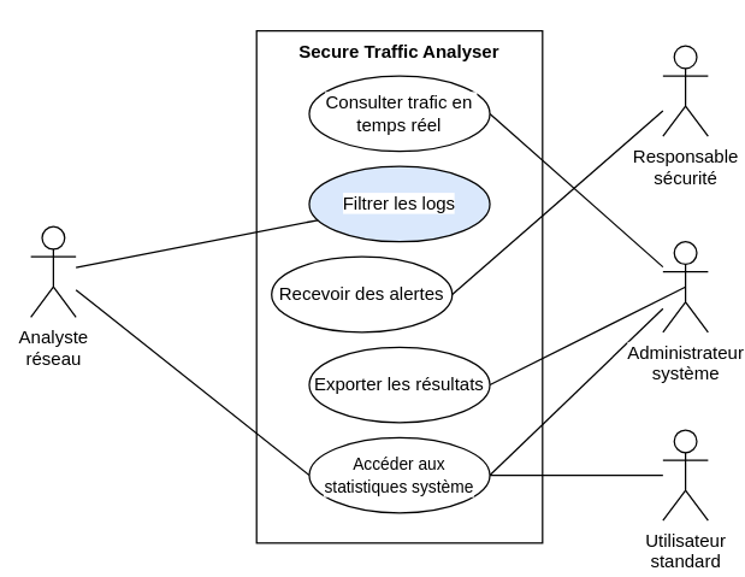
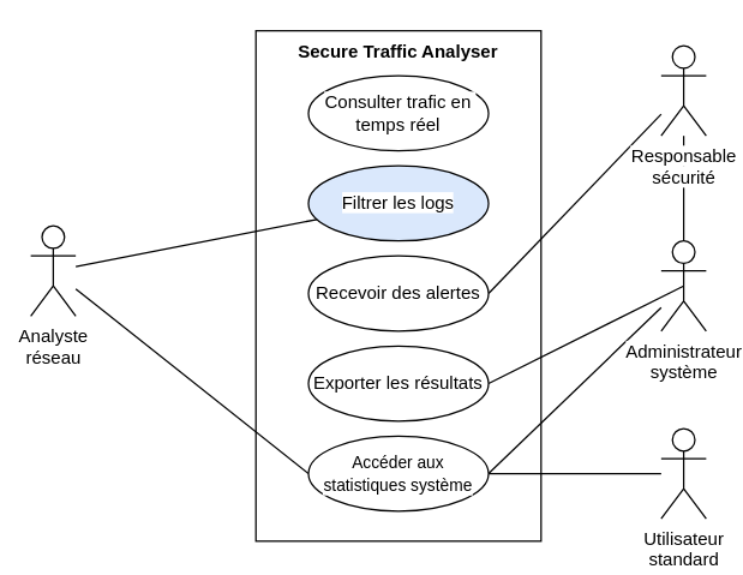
- <mxCell id="8" style="rounded=0;orthogonalLoop=1;jettySize=auto;html=1;entryX=1;entryY=0.5;entryDx=0;entryDy=0;endArrow=none;startFill=0;" edge="1" parent="1" source="9" target="14"><mxGeometry relative="1" as="geometry" /></mxCell>
+ <mxCell id="8" style="rounded=0;orthogonalLoop=1;jettySize=auto;html=1;endArrow=none;startFill=0;" edge="1" parent="1" source="9" target="11"><mxGeometry relative="1" as="geometry" /></mxCell>
- <mxCell id="18" value="&lt;span style=&quot;font-family: Aptos, Aptos_EmbeddedFont, Aptos_MSFontService, sans-serif; font-variant-ligatures: none; text-align: justify; white-space-collapse: preserve; background-color: rgb(255, 255, 255);&quot;&gt;&lt;font style=&quot;font-size: 12px;&quot;&gt;Recevoir des alertes&lt;/font&gt;&lt;/span&gt;" style="ellipse;whiteSpace=wrap;html=1;" vertex="1" parent="1"><mxGeometry x="180" y="170" width="120" height="50" as="geometry" /></mxCell>
+ <mxCell id="18" value="&lt;span style=&quot;font-family: Aptos, Aptos_EmbeddedFont, Aptos_MSFontService, sans-serif; font-variant-ligatures: none; text-align: justify; white-space-collapse: preserve; background-color: rgb(255, 255, 255);&quot;&gt;&lt;font style=&quot;font-size: 12px;&quot;&gt;Recevoir des alertes&lt;/font&gt;&lt;/span&gt;" style="ellipse;whiteSpace=wrap;html=1;" vertex="1" parent="1"><mxGeometry x="205" y="170" width="120" height="50" as="geometry" /></mxCell>
